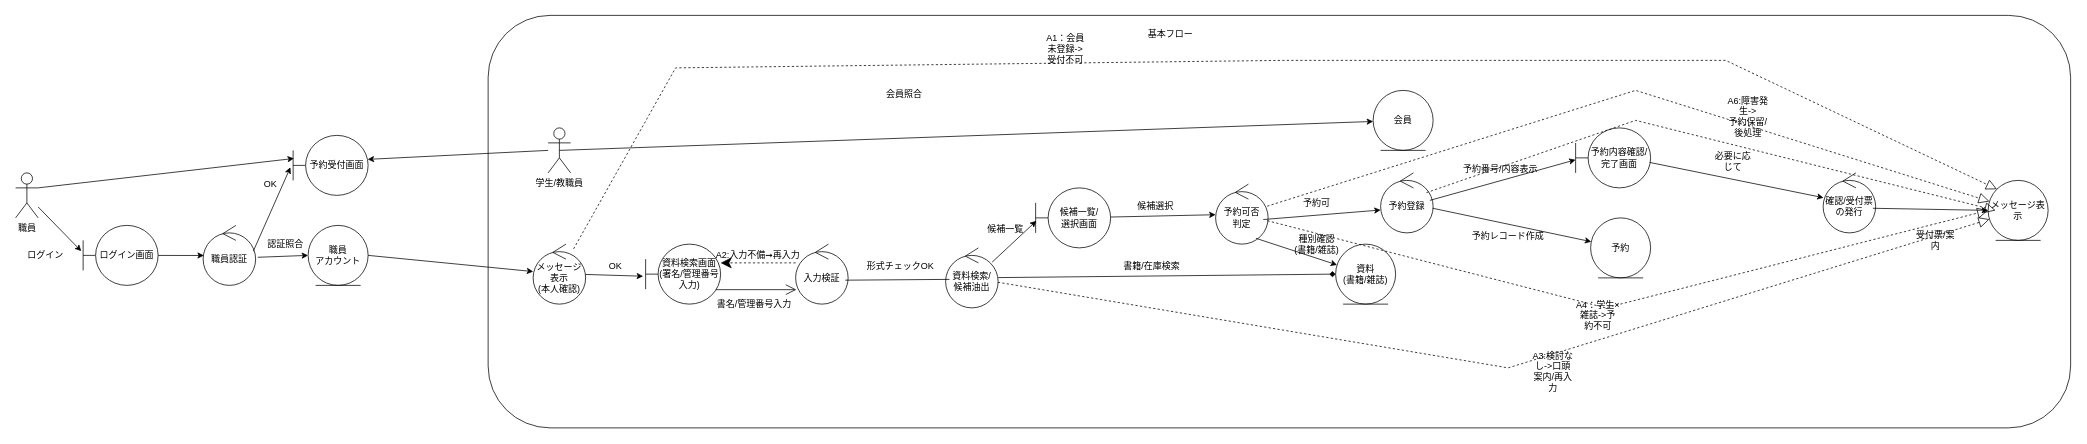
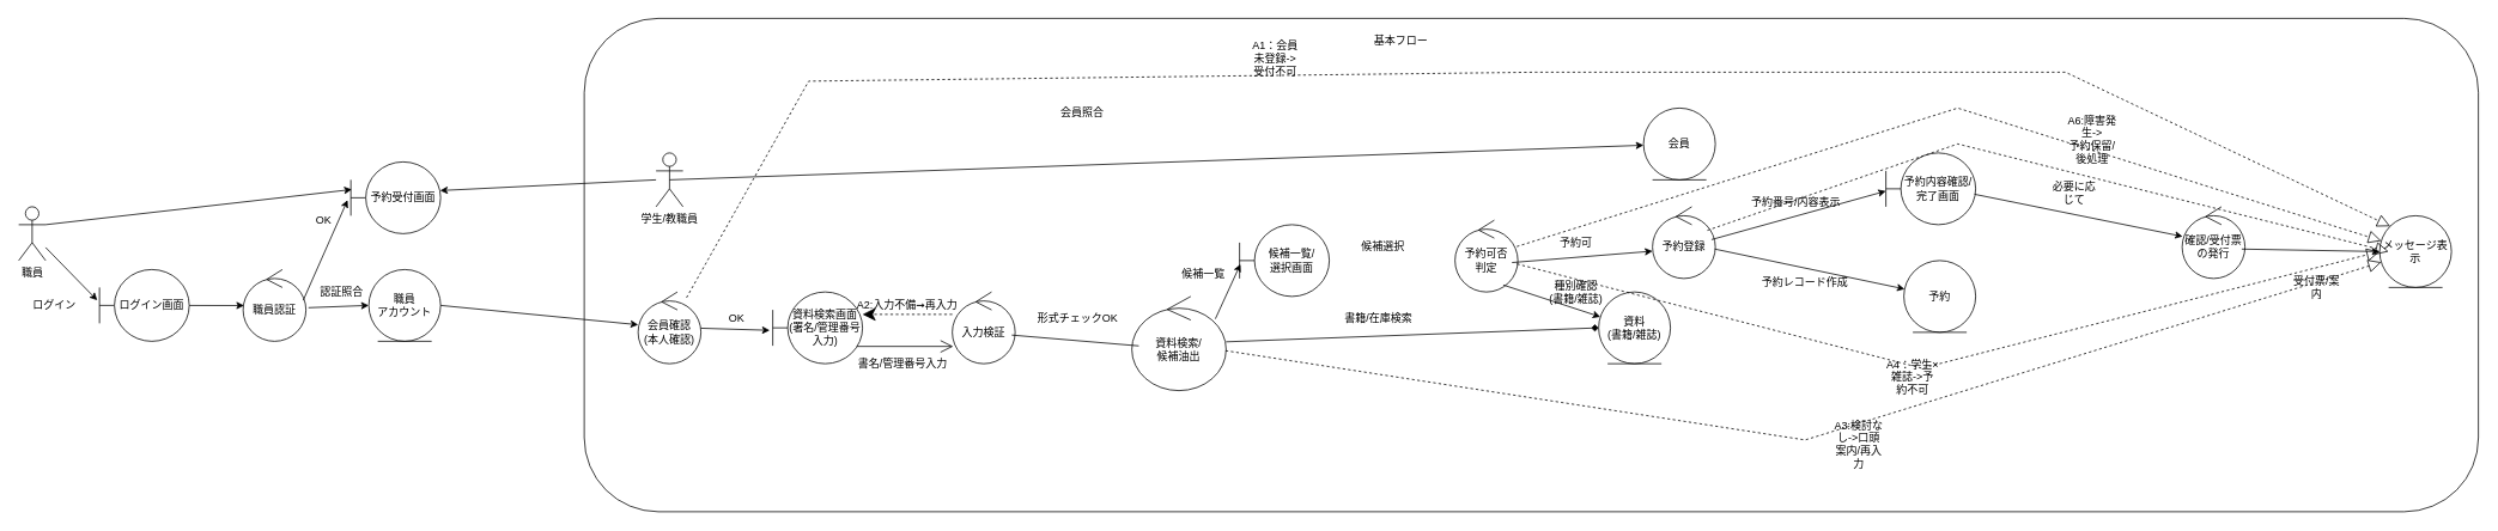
- <mxCell id="36" value="" style="endArrow=classic;html=1;rounded=0;" edge="1" parent="1" source="32" target="35"><mxGeometry width="50" height="50" relative="1" as="geometry"><mxPoint x="1700" y="300" as="sourcePoint" /><mxPoint x="1750" y="250" as="targetPoint" /></mxGeometry></mxCell>
- <mxCell id="18" value="メッセージ表示&lt;div&gt;(本人確認)&lt;/div&gt;" style="ellipse;shape=umlControl;whiteSpace=wrap;html=1;" vertex="1" parent="1"><mxGeometry x="710" y="325" width="70" height="80" as="geometry" /></mxCell>
+ <mxCell id="18" value="会員確認&lt;div&gt;(本人確認)&lt;/div&gt;" style="ellipse;shape=umlControl;whiteSpace=wrap;html=1;" vertex="1" parent="1"><mxGeometry x="710" y="325" width="70" height="80" as="geometry" /></mxCell>
- <mxCell id="29" value="資料検索/&lt;div&gt;候補油出&lt;/div&gt;" style="ellipse;shape=umlControl;whiteSpace=wrap;html=1;" vertex="1" parent="1"><mxGeometry x="1260" y="330" width="70" height="80" as="geometry" /></mxCell>
+ <mxCell id="29" value="資料検索/&lt;div&gt;候補油出&lt;/div&gt;" style="ellipse;shape=umlControl;whiteSpace=wrap;html=1;" vertex="1" parent="1"><mxGeometry x="1260" y="330" width="105" height="105" as="geometry" /></mxCell>
